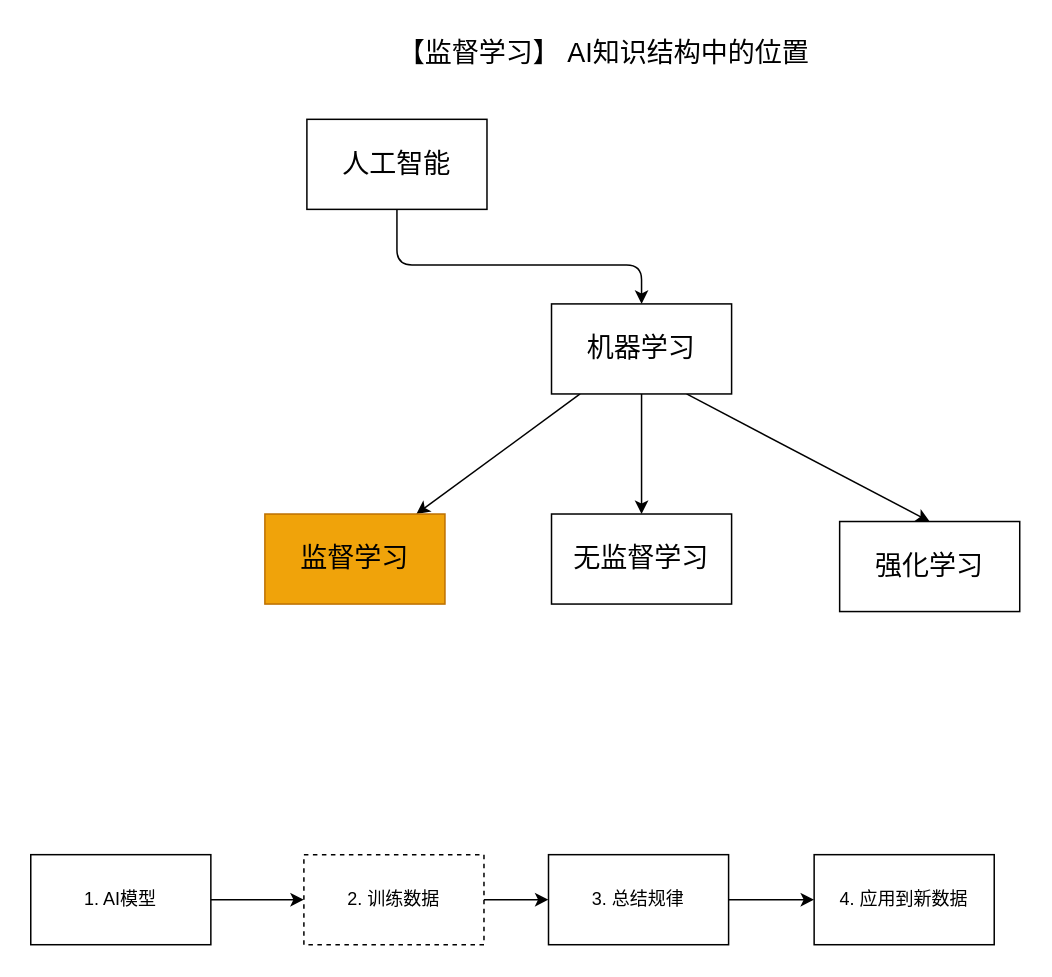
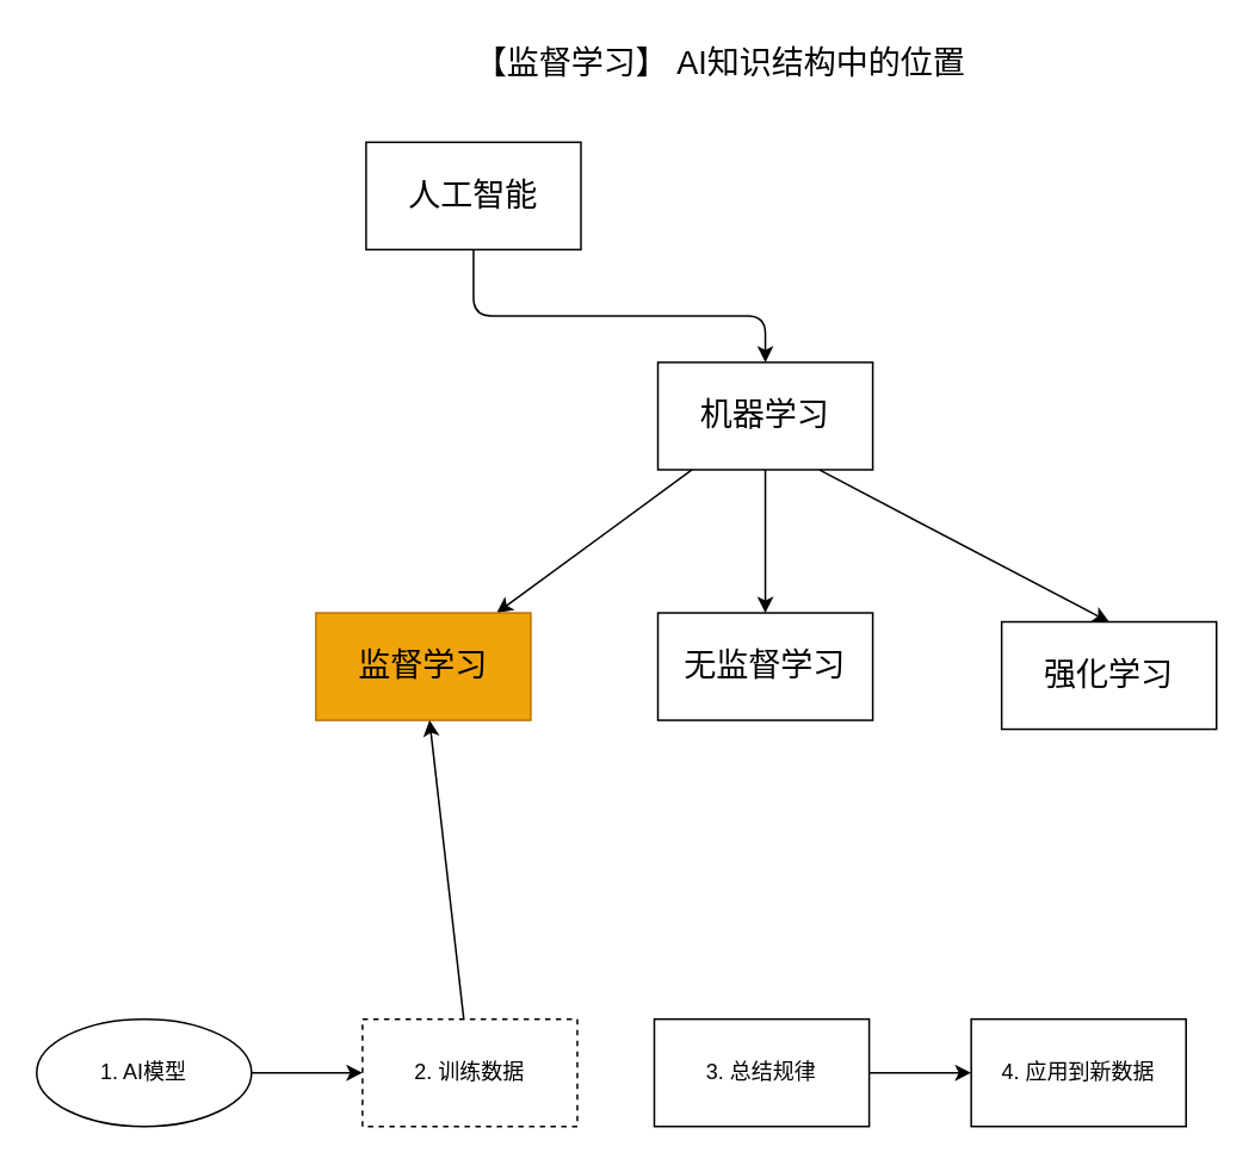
- <mxCell id="13" value="1. AI模型" style="rounded=0;whiteSpace=wrap;html=1;" vertex="1" parent="1"><mxGeometry x="20" y="569" width="120" height="60" as="geometry" /></mxCell>
+ <mxCell id="13" value="1. AI模型" style="ellipse;whiteSpace=wrap;html=1;" vertex="1" parent="1"><mxGeometry x="20" y="569" width="120" height="60" as="geometry" /></mxCell>
- <mxCell id="14" value="" style="edgeStyle=none;html=1;" edge="1" parent="1" source="15" target="17"><mxGeometry relative="1" as="geometry" /></mxCell>
+ <mxCell id="14" value="" style="edgeStyle=none;html=1;" edge="1" parent="1" source="15" target="9"><mxGeometry relative="1" as="geometry" /></mxCell>
